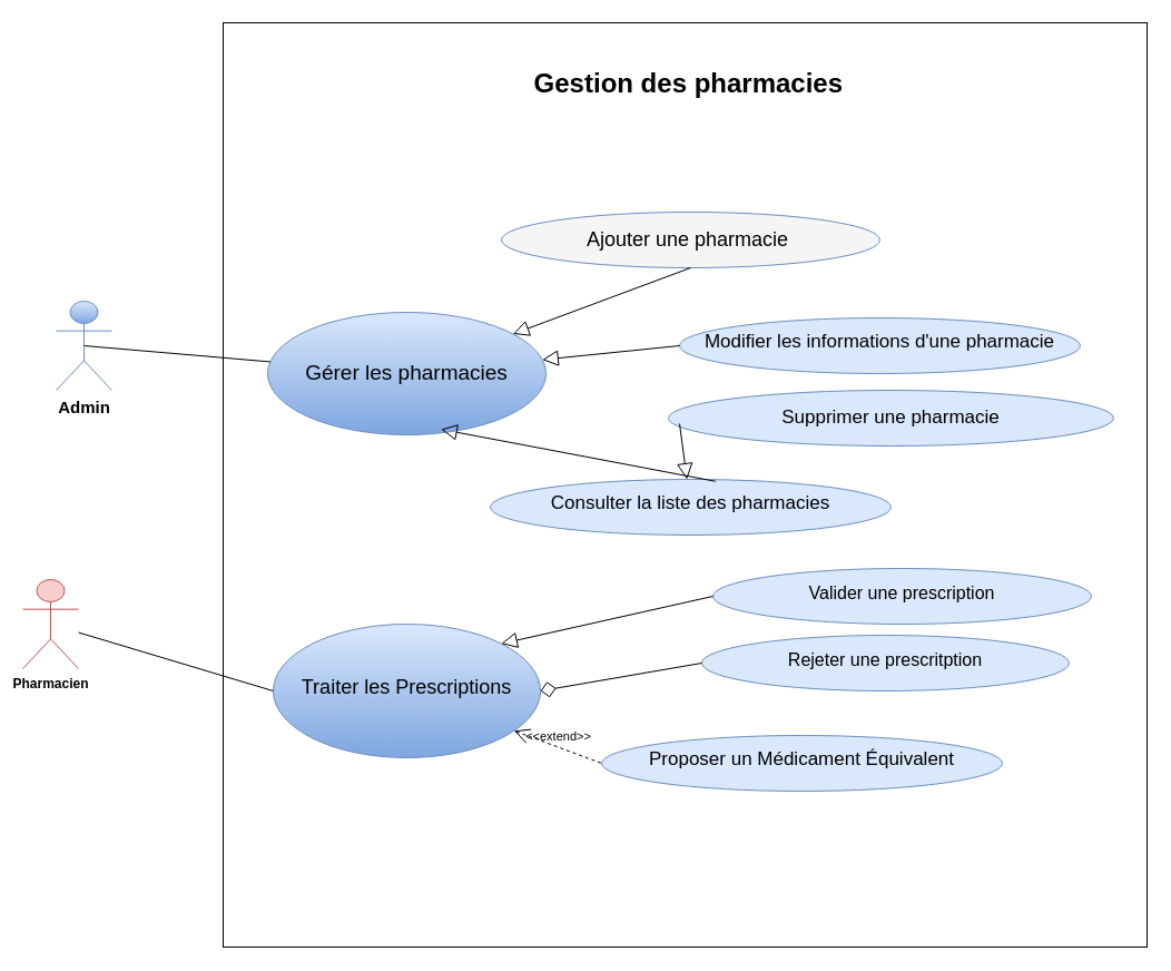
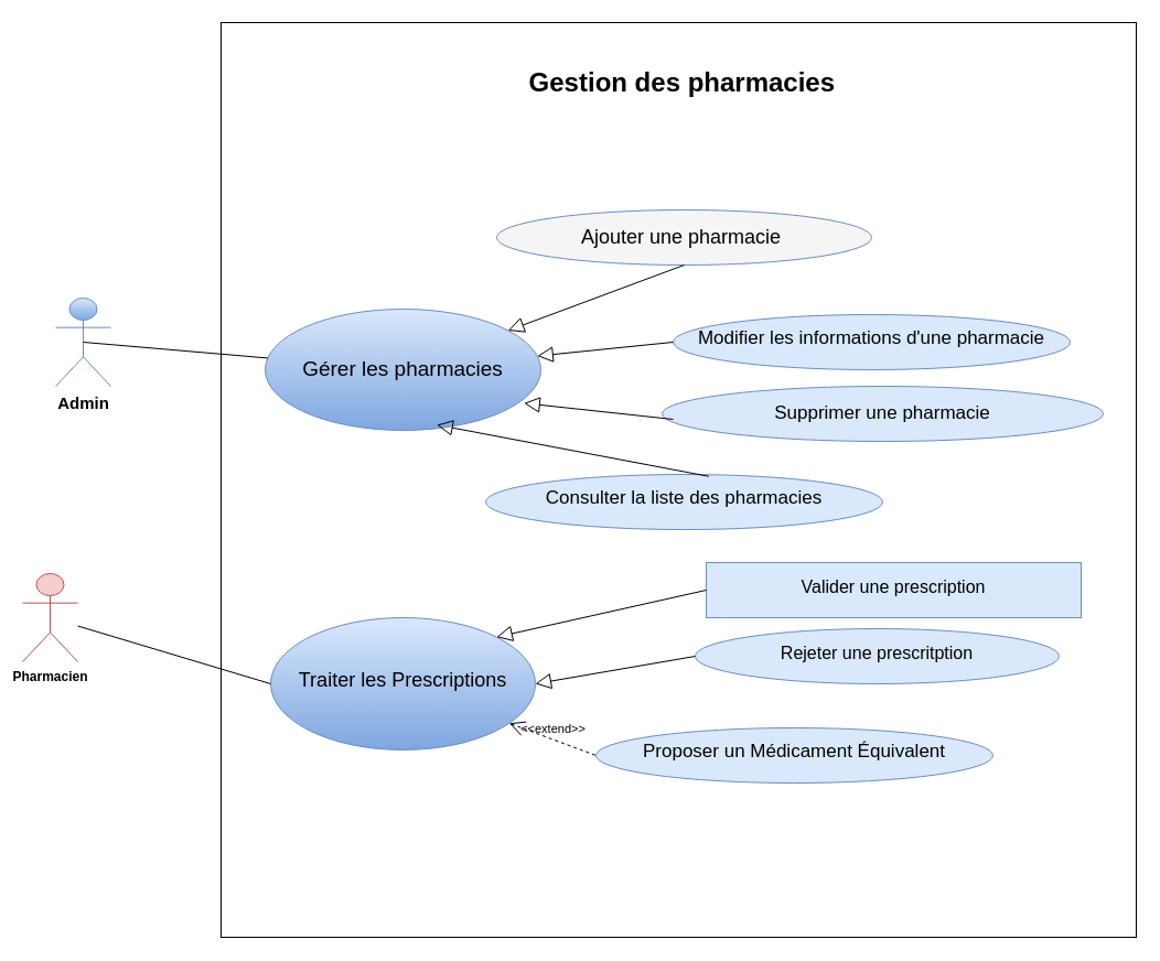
- <mxCell id="11" value="" style="edgeStyle=none;html=1;endArrow=block;endFill=0;endSize=12;verticalAlign=bottom;rounded=0;exitX=0.025;exitY=0.6;exitDx=0;exitDy=0;exitPerimeter=0;" edge="1" parent="1" source="5" target="12"><mxGeometry width="160" relative="1" as="geometry"><mxPoint x="680" y="470" as="sourcePoint" /><mxPoint x="840" y="470" as="targetPoint" /></mxGeometry></mxCell>
+ <mxCell id="11" value="" style="edgeStyle=none;html=1;endArrow=block;endFill=0;endSize=12;verticalAlign=bottom;rounded=0;entryX=0.939;entryY=0.776;entryDx=0;entryDy=0;exitX=0.025;exitY=0.6;exitDx=0;exitDy=0;exitPerimeter=0;entryPerimeter=0;" edge="1" parent="1" source="5" target="8"><mxGeometry width="160" relative="1" as="geometry"><mxPoint x="680" y="470" as="sourcePoint" /><mxPoint x="840" y="470" as="targetPoint" /></mxGeometry></mxCell>
- <mxCell id="17" value="&lt;table&gt;&lt;tbody&gt;&lt;tr&gt;&lt;td&gt;&lt;table&gt;&lt;tbody&gt;&lt;tr&gt;&lt;td&gt;&lt;font style=&quot;font-size: 16px;&quot;&gt;Valider une prescription&lt;/font&gt;&lt;/td&gt;&lt;/tr&gt;&lt;/tbody&gt;&lt;/table&gt;&lt;table&gt;&lt;tbody&gt;&lt;tr&gt;&lt;td&gt;&lt;/td&gt;&lt;/tr&gt;&lt;/tbody&gt;&lt;/table&gt;&lt;table&gt;&lt;tbody&gt;&lt;tr&gt;&lt;/tr&gt;&lt;/tbody&gt;&lt;/table&gt;&lt;/td&gt;&lt;/tr&gt;&lt;/tbody&gt;&lt;/table&gt;" style="ellipse;whiteSpace=wrap;html=1;align=center;fillColor=#dae8fc;strokeColor=#6c8ebf;" vertex="1" parent="1"><mxGeometry x="640" y="510" width="340" height="50" as="geometry" /></mxCell>
+ <mxCell id="17" value="&lt;table&gt;&lt;tbody&gt;&lt;tr&gt;&lt;td&gt;&lt;table&gt;&lt;tbody&gt;&lt;tr&gt;&lt;td&gt;&lt;font style=&quot;font-size: 16px;&quot;&gt;Valider une prescription&lt;/font&gt;&lt;/td&gt;&lt;/tr&gt;&lt;/tbody&gt;&lt;/table&gt;&lt;table&gt;&lt;tbody&gt;&lt;tr&gt;&lt;td&gt;&lt;/td&gt;&lt;/tr&gt;&lt;/tbody&gt;&lt;/table&gt;&lt;table&gt;&lt;tbody&gt;&lt;tr&gt;&lt;/tr&gt;&lt;/tbody&gt;&lt;/table&gt;&lt;/td&gt;&lt;/tr&gt;&lt;/tbody&gt;&lt;/table&gt;" style="whiteSpace=wrap;html=1;align=center;fillColor=#dae8fc;strokeColor=#6c8ebf;rounded=0;" vertex="1" parent="1"><mxGeometry x="640" y="510" width="340" height="50" as="geometry" /></mxCell>
- <mxCell id="23" value="" style="edgeStyle=none;html=1;endArrow=diamond;endFill=0;endSize=12;verticalAlign=bottom;rounded=0;entryX=1;entryY=0.5;entryDx=0;entryDy=0;exitX=0;exitY=0.5;exitDx=0;exitDy=0;" edge="1" parent="1" source="20" target="18"><mxGeometry width="160" relative="1" as="geometry"><mxPoint x="460" y="680" as="sourcePoint" /><mxPoint x="620" y="680" as="targetPoint" /></mxGeometry></mxCell>
+ <mxCell id="23" value="" style="edgeStyle=none;html=1;endArrow=block;endFill=0;endSize=12;verticalAlign=bottom;rounded=0;entryX=1;entryY=0.5;entryDx=0;entryDy=0;exitX=0;exitY=0.5;exitDx=0;exitDy=0;" edge="1" parent="1" source="20" target="18"><mxGeometry width="160" relative="1" as="geometry"><mxPoint x="460" y="680" as="sourcePoint" /><mxPoint x="620" y="680" as="targetPoint" /></mxGeometry></mxCell>
